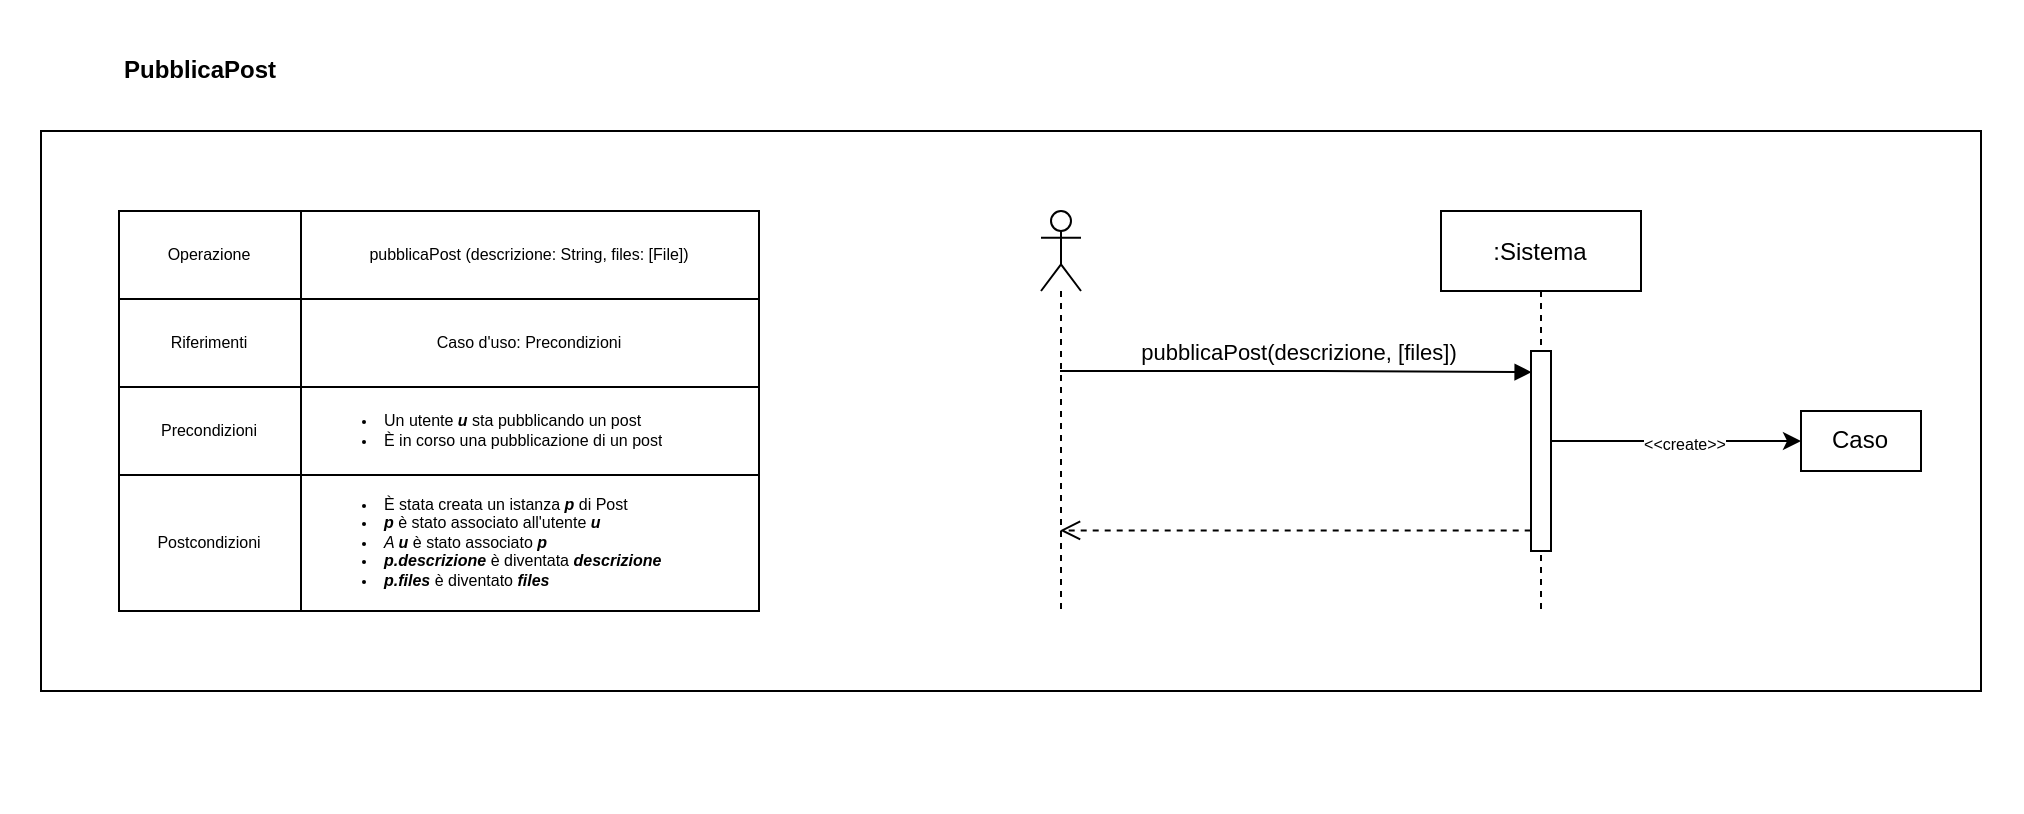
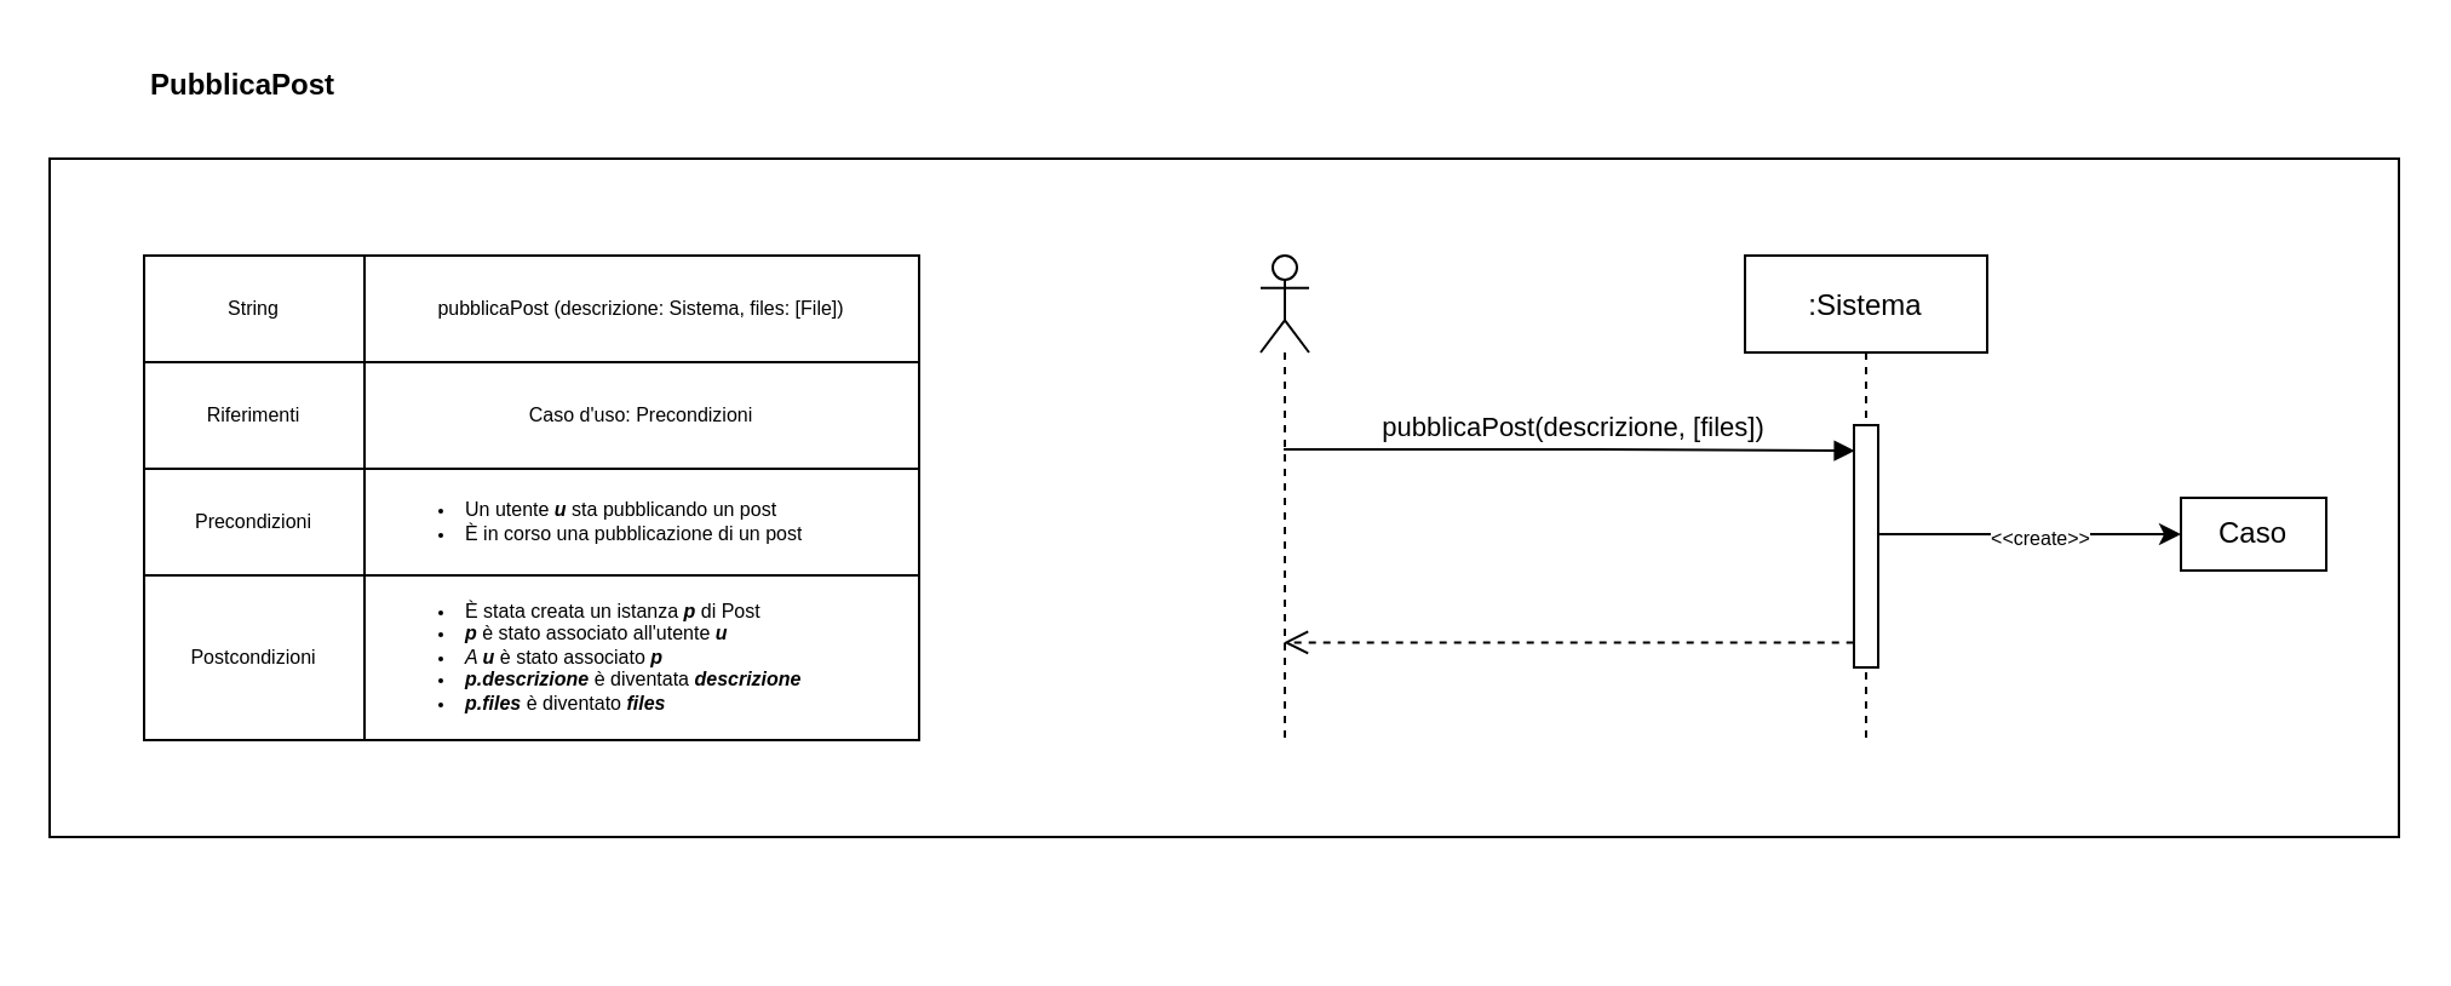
- <mxCell id="14" value="Operazione" style="shape=partialRectangle;html=1;whiteSpace=wrap;connectable=0;fillColor=none;top=0;left=0;bottom=0;right=0;overflow=hidden;fontSize=8;" vertex="1" parent="13"><mxGeometry width="91" height="44" as="geometry"><mxRectangle width="91" height="44" as="alternateBounds" /></mxGeometry></mxCell>
+ <mxCell id="14" value="String" style="shape=partialRectangle;html=1;whiteSpace=wrap;connectable=0;fillColor=none;top=0;left=0;bottom=0;right=0;overflow=hidden;fontSize=8;" vertex="1" parent="13"><mxGeometry width="91" height="44" as="geometry"><mxRectangle width="91" height="44" as="alternateBounds" /></mxGeometry></mxCell>
- <mxCell id="15" value="pubblicaPost (descrizione: String, files: [File])" style="shape=partialRectangle;html=1;whiteSpace=wrap;connectable=0;fillColor=none;top=0;left=0;bottom=0;right=0;overflow=hidden;fontSize=8;align=center;" vertex="1" parent="13"><mxGeometry x="91" width="229" height="44" as="geometry"><mxRectangle width="229" height="44" as="alternateBounds" /></mxGeometry></mxCell>
+ <mxCell id="15" value="pubblicaPost (descrizione: Sistema, files: [File])" style="shape=partialRectangle;html=1;whiteSpace=wrap;connectable=0;fillColor=none;top=0;left=0;bottom=0;right=0;overflow=hidden;fontSize=8;align=center;" vertex="1" parent="13"><mxGeometry x="91" width="229" height="44" as="geometry"><mxRectangle width="229" height="44" as="alternateBounds" /></mxGeometry></mxCell>
